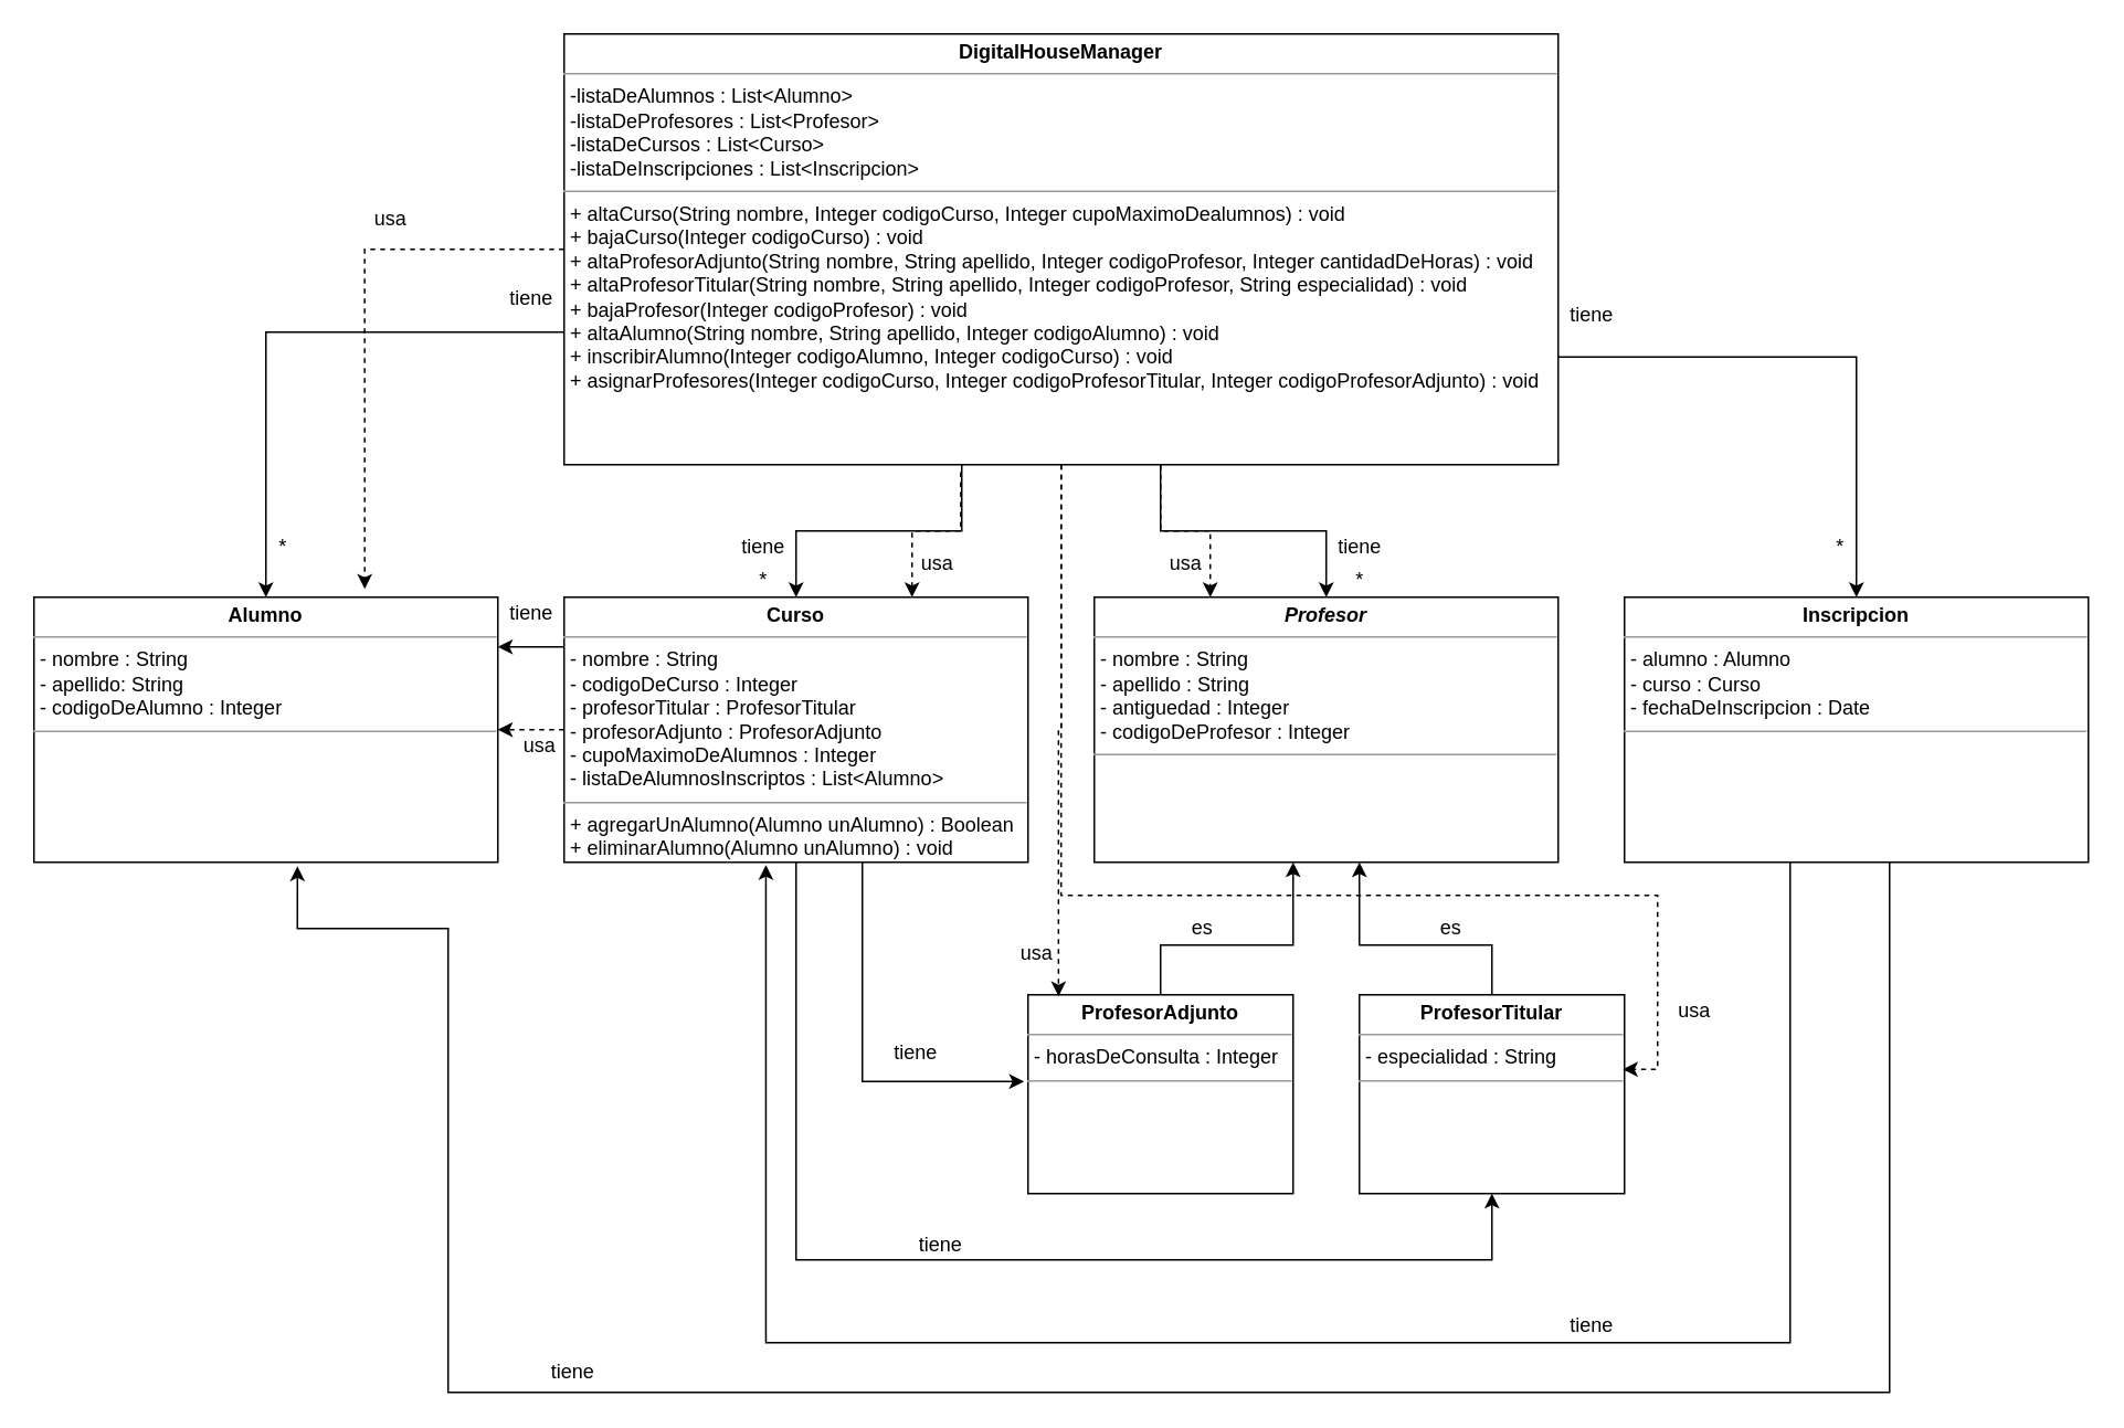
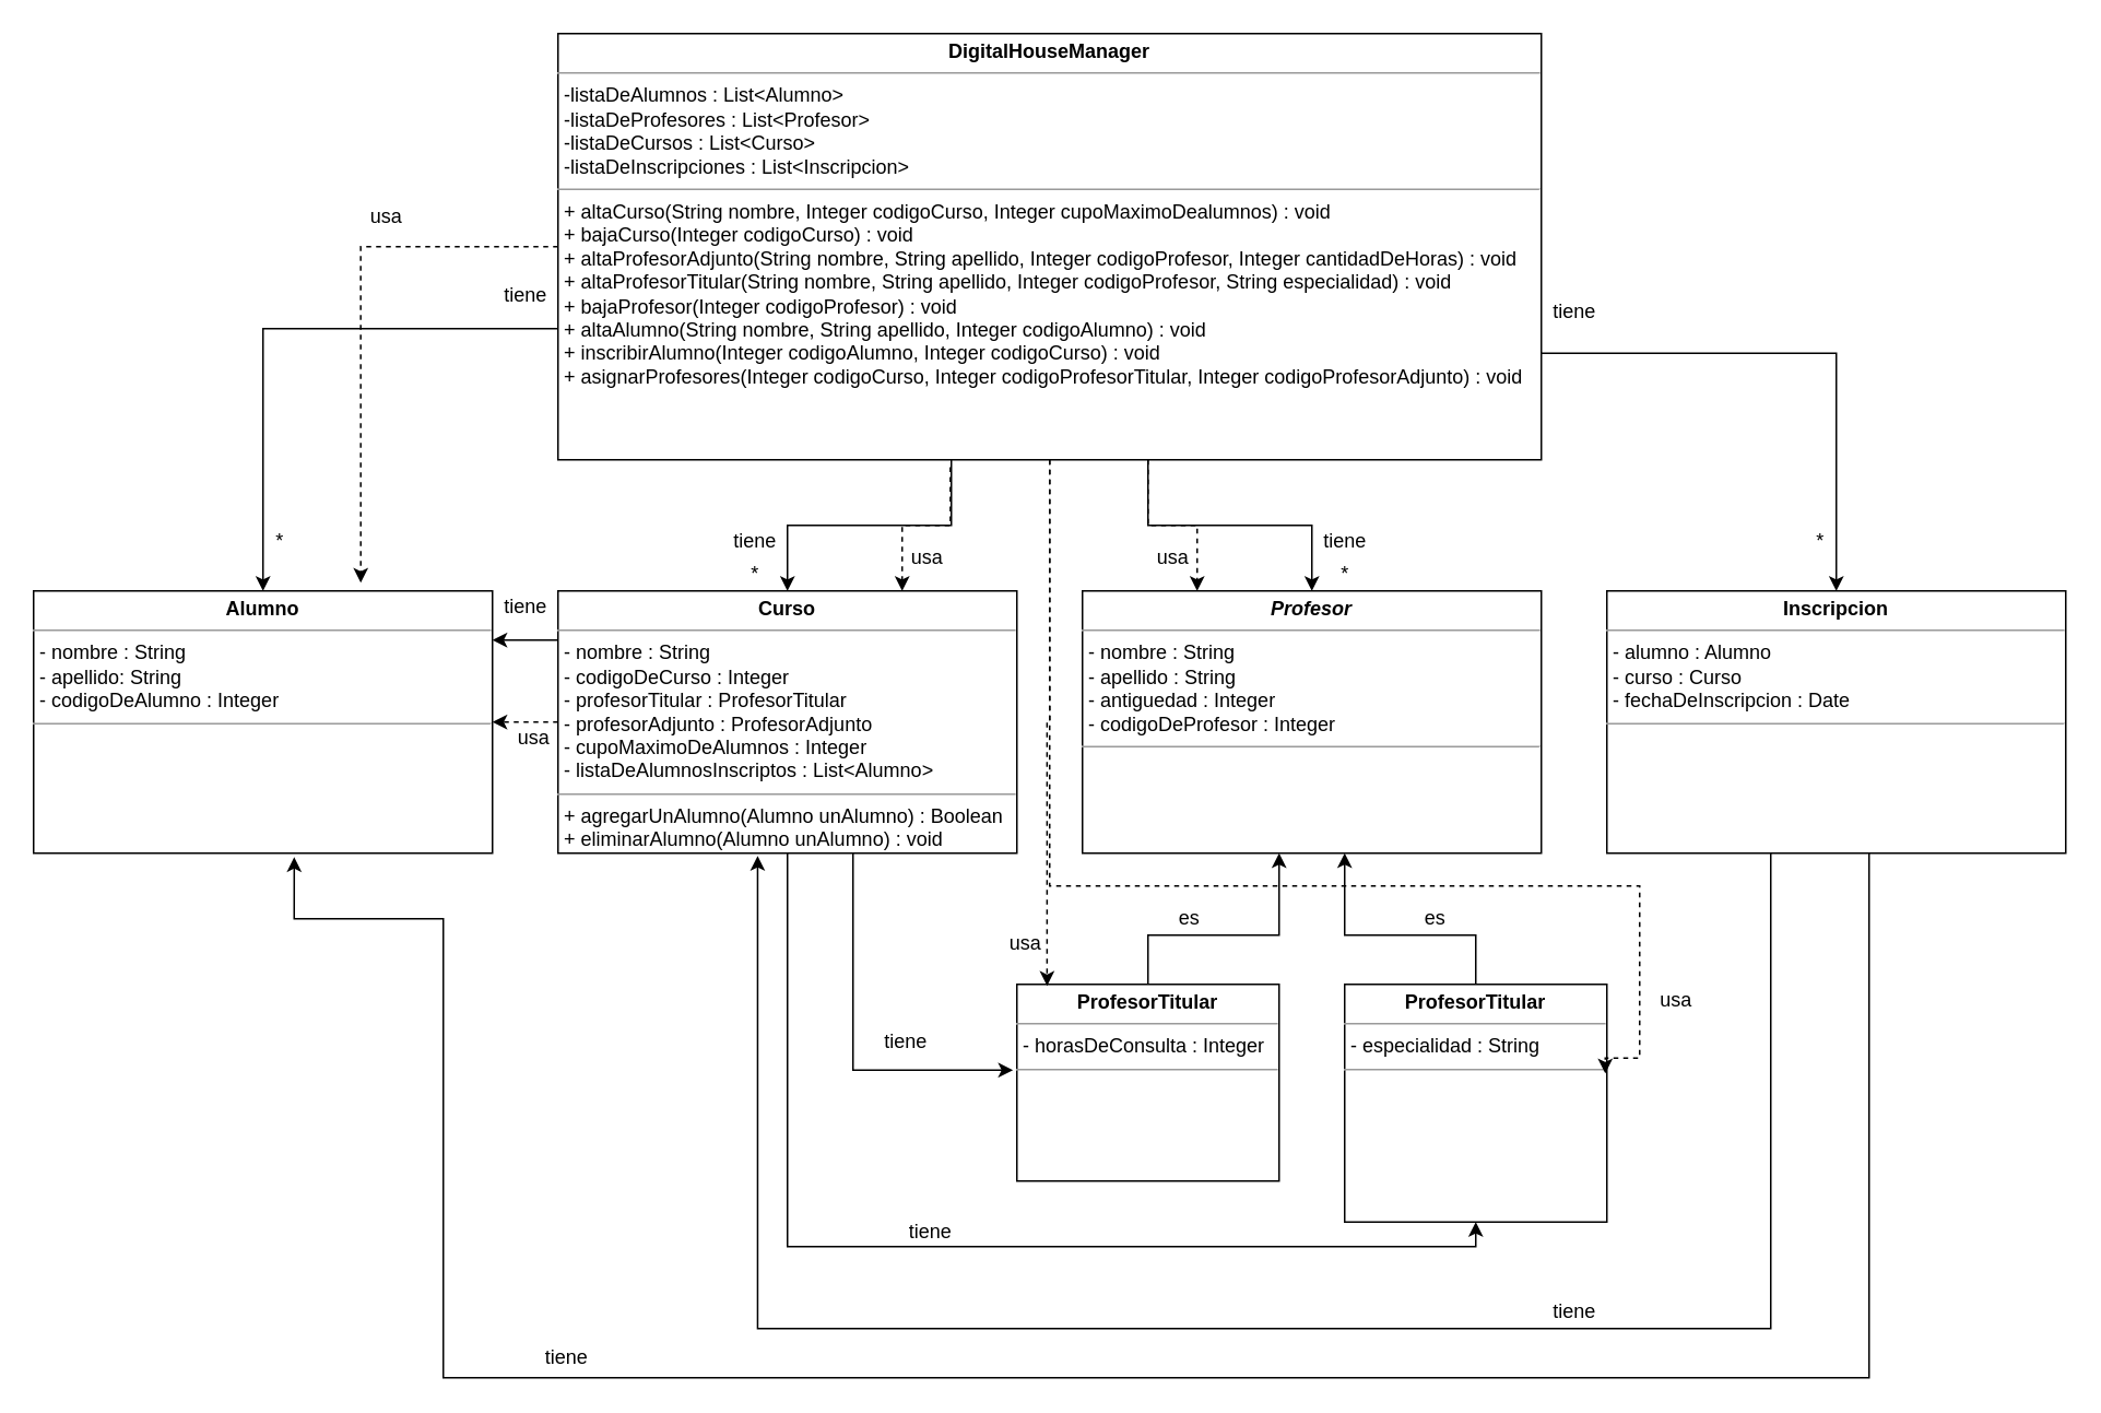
- <mxCell id="10" value="&lt;p style=&quot;margin: 0px ; margin-top: 4px ; text-align: center&quot;&gt;&lt;b&gt;ProfesorAdjunto&lt;/b&gt;&lt;/p&gt;&lt;hr size=&quot;1&quot;&gt;&lt;p style=&quot;margin: 0px ; margin-left: 4px&quot;&gt;- horasDeConsulta : Integer&lt;/p&gt;&lt;hr size=&quot;1&quot;&gt;&lt;p style=&quot;margin: 0px ; margin-left: 4px&quot;&gt;&lt;br&gt;&lt;/p&gt;" style="verticalAlign=top;align=left;overflow=fill;fontSize=12;fontFamily=Helvetica;html=1;" vertex="1" parent="1"><mxGeometry x="620" y="600" width="160" height="120" as="geometry" /></mxCell>
+ <mxCell id="10" value="&lt;p style=&quot;margin: 0px ; margin-top: 4px ; text-align: center&quot;&gt;&lt;b&gt;ProfesorTitular&lt;/b&gt;&lt;/p&gt;&lt;hr size=&quot;1&quot;&gt;&lt;p style=&quot;margin: 0px ; margin-left: 4px&quot;&gt;- horasDeConsulta : Integer&lt;/p&gt;&lt;hr size=&quot;1&quot;&gt;&lt;p style=&quot;margin: 0px ; margin-left: 4px&quot;&gt;&lt;br&gt;&lt;/p&gt;" style="verticalAlign=top;align=left;overflow=fill;fontSize=12;fontFamily=Helvetica;html=1;" vertex="1" parent="1"><mxGeometry x="620" y="600" width="160" height="120" as="geometry" /></mxCell>
- <mxCell id="12" value="&lt;p style=&quot;margin: 0px ; margin-top: 4px ; text-align: center&quot;&gt;&lt;b&gt;ProfesorTitular&lt;/b&gt;&lt;/p&gt;&lt;hr size=&quot;1&quot;&gt;&lt;p style=&quot;margin: 0px ; margin-left: 4px&quot;&gt;- especialidad : String&lt;/p&gt;&lt;hr size=&quot;1&quot;&gt;&lt;p style=&quot;margin: 0px ; margin-left: 4px&quot;&gt;&lt;br&gt;&lt;/p&gt;" style="verticalAlign=top;align=left;overflow=fill;fontSize=12;fontFamily=Helvetica;html=1;" vertex="1" parent="1"><mxGeometry x="820" y="600" width="160" height="120" as="geometry" /></mxCell>
+ <mxCell id="12" value="&lt;p style=&quot;margin: 0px ; margin-top: 4px ; text-align: center&quot;&gt;&lt;b&gt;ProfesorTitular&lt;/b&gt;&lt;/p&gt;&lt;hr size=&quot;1&quot;&gt;&lt;p style=&quot;margin: 0px ; margin-left: 4px&quot;&gt;- especialidad : String&lt;/p&gt;&lt;hr size=&quot;1&quot;&gt;&lt;p style=&quot;margin: 0px ; margin-left: 4px&quot;&gt;&lt;br&gt;&lt;/p&gt;" style="verticalAlign=top;align=left;overflow=fill;fontSize=12;fontFamily=Helvetica;html=1;" vertex="1" parent="1"><mxGeometry x="820" y="600" width="160" height="145" as="geometry" /></mxCell>
